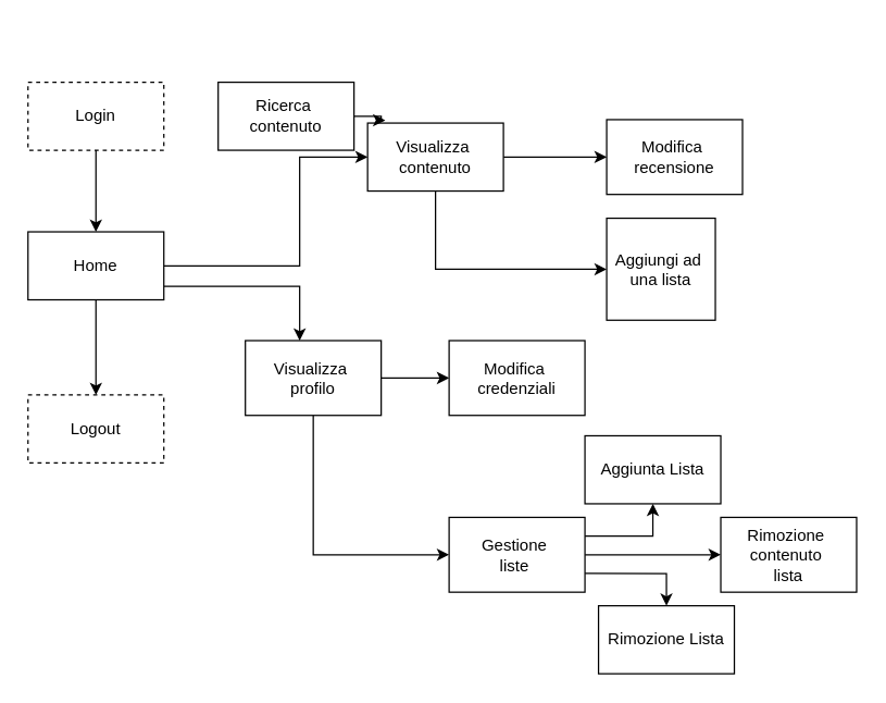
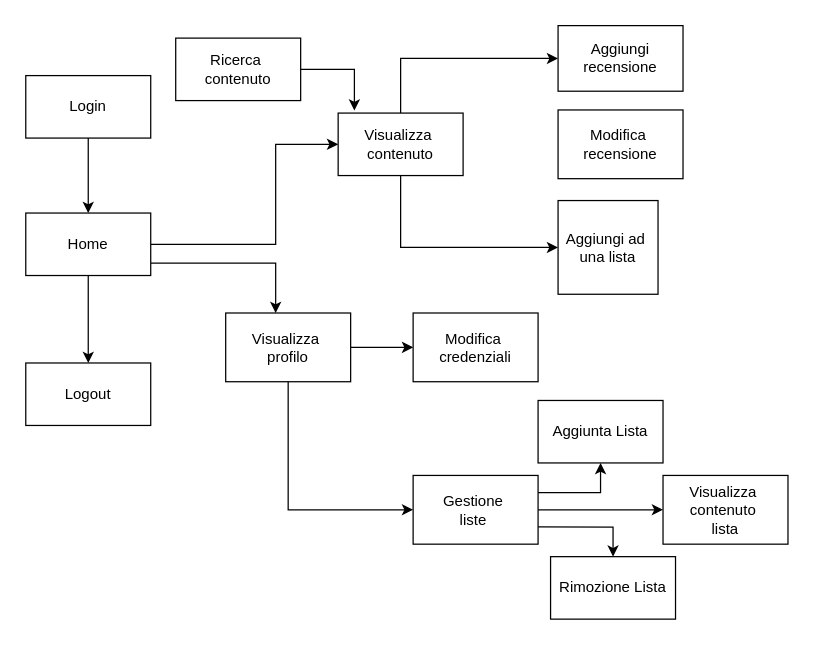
+ <mxCell id="9" value="" style="edgeStyle=orthogonalEdgeStyle;rounded=0;orthogonalLoop=1;jettySize=auto;html=1;entryX=0;entryY=0.5;entryDx=0;entryDy=0;" parent="1" source="12" target="13" edge="1"><mxGeometry relative="1" as="geometry"><Array as="points"><mxPoint x="320" y="46" /></Array></mxGeometry></mxCell>
+ <mxCell id="13" value="Aggiungi recensione" style="whiteSpace=wrap;html=1;rounded=0;" parent="1" vertex="1"><mxGeometry x="446" y="20" width="100" height="52.5" as="geometry" /></mxCell>
- <mxCell id="7" value="Login" style="rounded=0;whiteSpace=wrap;html=1;dashed=1;" parent="1" vertex="1"><mxGeometry x="20" y="60" width="100" height="50" as="geometry" /></mxCell>
+ <mxCell id="7" value="Login" style="rounded=0;whiteSpace=wrap;html=1;" parent="1" vertex="1"><mxGeometry x="20" y="60" width="100" height="50" as="geometry" /></mxCell>
- <mxCell id="26" value="Ricerca&amp;nbsp;&lt;br&gt;contenuto" style="rounded=0;whiteSpace=wrap;html=1;" parent="1" vertex="1"><mxGeometry x="160" y="60" width="100" height="50" as="geometry" /></mxCell>
+ <mxCell id="26" value="Ricerca&amp;nbsp;&lt;br&gt;contenuto" style="rounded=0;whiteSpace=wrap;html=1;" parent="1" vertex="1"><mxGeometry x="140" y="30" width="100" height="50" as="geometry" /></mxCell>
- <mxCell id="10" style="edgeStyle=orthogonalEdgeStyle;rounded=0;orthogonalLoop=1;jettySize=auto;html=1;exitX=1;exitY=0.5;exitDx=0;exitDy=0;entryX=0;entryY=0.5;entryDx=0;entryDy=0;" edge="1" parent="1" source="12" target="27"><mxGeometry relative="1" as="geometry" /></mxCell>
- <mxCell id="8" value="Logout" style="rounded=0;whiteSpace=wrap;html=1;dashed=1;" parent="1" vertex="1"><mxGeometry x="20" y="290" width="100" height="50" as="geometry" /></mxCell>
+ <mxCell id="8" value="Logout" style="rounded=0;whiteSpace=wrap;html=1;" parent="1" vertex="1"><mxGeometry x="20" y="290" width="100" height="50" as="geometry" /></mxCell>
- <mxCell id="28" value="Rimozione&amp;nbsp;&lt;br&gt;contenuto&amp;nbsp;&lt;br&gt;lista" style="whiteSpace=wrap;html=1;" parent="1" vertex="1"><mxGeometry x="530" y="380" width="100" height="55" as="geometry" /></mxCell>
+ <mxCell id="28" value="Visualizza&amp;nbsp;&lt;br&gt;contenuto&amp;nbsp;&lt;br&gt;lista" style="whiteSpace=wrap;html=1;" parent="1" vertex="1"><mxGeometry x="530" y="380" width="100" height="55" as="geometry" /></mxCell>
